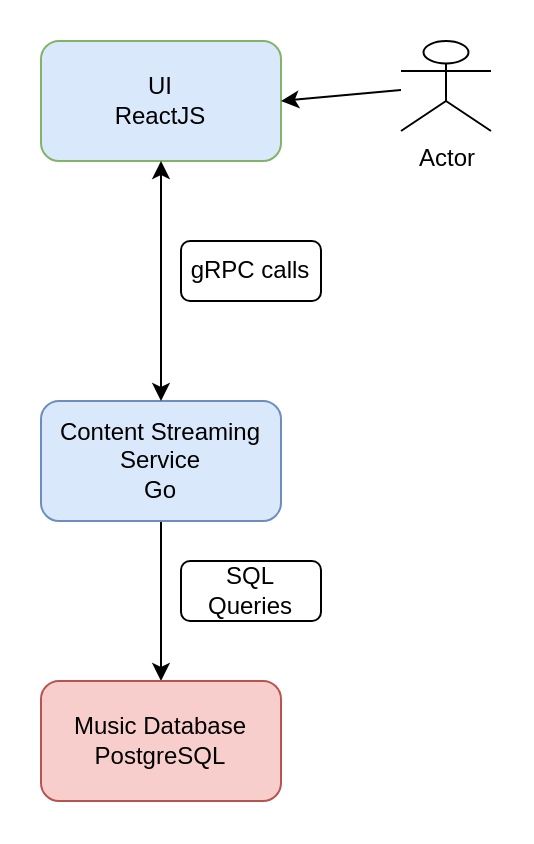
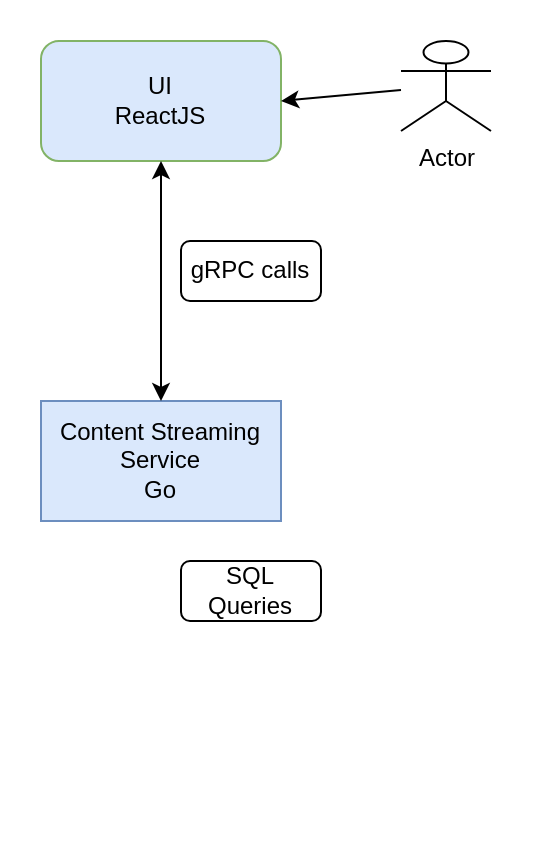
- <mxCell id="3" value="&lt;div&gt;Content Streaming Service&lt;/div&gt;&lt;div&gt;Go&lt;br&gt;&lt;/div&gt;" style="rounded=1;whiteSpace=wrap;html=1;fillColor=#dae8fc;strokeColor=#6c8ebf;" vertex="1" parent="1"><mxGeometry x="20" y="200" width="120" height="60" as="geometry" /></mxCell>
+ <mxCell id="3" value="&lt;div&gt;Content Streaming Service&lt;/div&gt;&lt;div&gt;Go&lt;br&gt;&lt;/div&gt;" style="whiteSpace=wrap;html=1;fillColor=#dae8fc;strokeColor=#6c8ebf;rounded=0;" vertex="1" parent="1"><mxGeometry x="20" y="200" width="120" height="60" as="geometry" /></mxCell>
- <mxCell id="2" style="edgeStyle=orthogonalEdgeStyle;rounded=0;orthogonalLoop=1;jettySize=auto;html=1;exitX=0.5;exitY=1;exitDx=0;exitDy=0;" edge="1" parent="1" source="3" target="5"><mxGeometry relative="1" as="geometry" /></mxCell>
- <mxCell id="5" value="&lt;div&gt;Music Database&lt;/div&gt;&lt;div&gt;PostgreSQL&lt;br&gt;&lt;/div&gt;" style="rounded=1;whiteSpace=wrap;html=1;fillColor=#f8cecc;strokeColor=#b85450;" vertex="1" parent="1"><mxGeometry x="20" y="340" width="120" height="60" as="geometry" /></mxCell>
